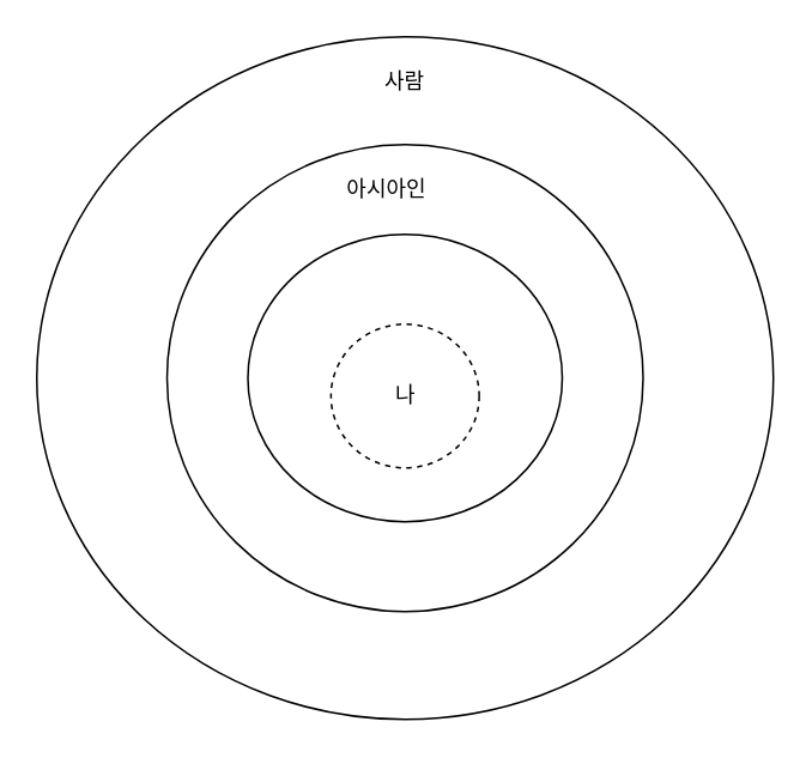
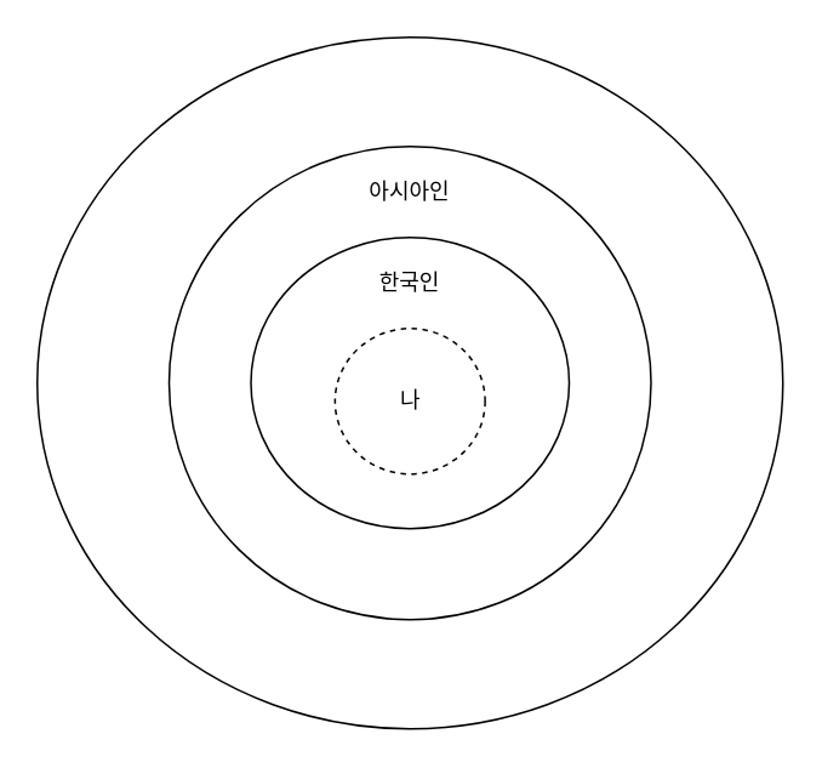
- <mxCell id="3" value="사람" style="text;html=1;strokeColor=none;fillColor=none;align=center;verticalAlign=middle;whiteSpace=wrap;rounded=0;" vertex="1" parent="1"><mxGeometry x="195" y="30" width="60" height="30" as="geometry" /></mxCell>
- <mxCell id="5" value="아시아인" style="text;html=1;strokeColor=none;fillColor=none;align=center;verticalAlign=middle;whiteSpace=wrap;rounded=0;" vertex="1" parent="1"><mxGeometry x="185" y="90" width="60" height="30" as="geometry" /></mxCell>
+ <mxCell id="5" value="아시아인" style="text;html=1;strokeColor=none;fillColor=none;align=center;verticalAlign=middle;whiteSpace=wrap;rounded=0;" vertex="1" parent="1"><mxGeometry x="195" y="90" width="60" height="30" as="geometry" /></mxCell>
+ <mxCell id="7" value="한국인" style="text;html=1;strokeColor=none;fillColor=none;align=center;verticalAlign=middle;whiteSpace=wrap;rounded=0;" vertex="1" parent="1"><mxGeometry x="195" y="140" width="60" height="30" as="geometry" /></mxCell>
